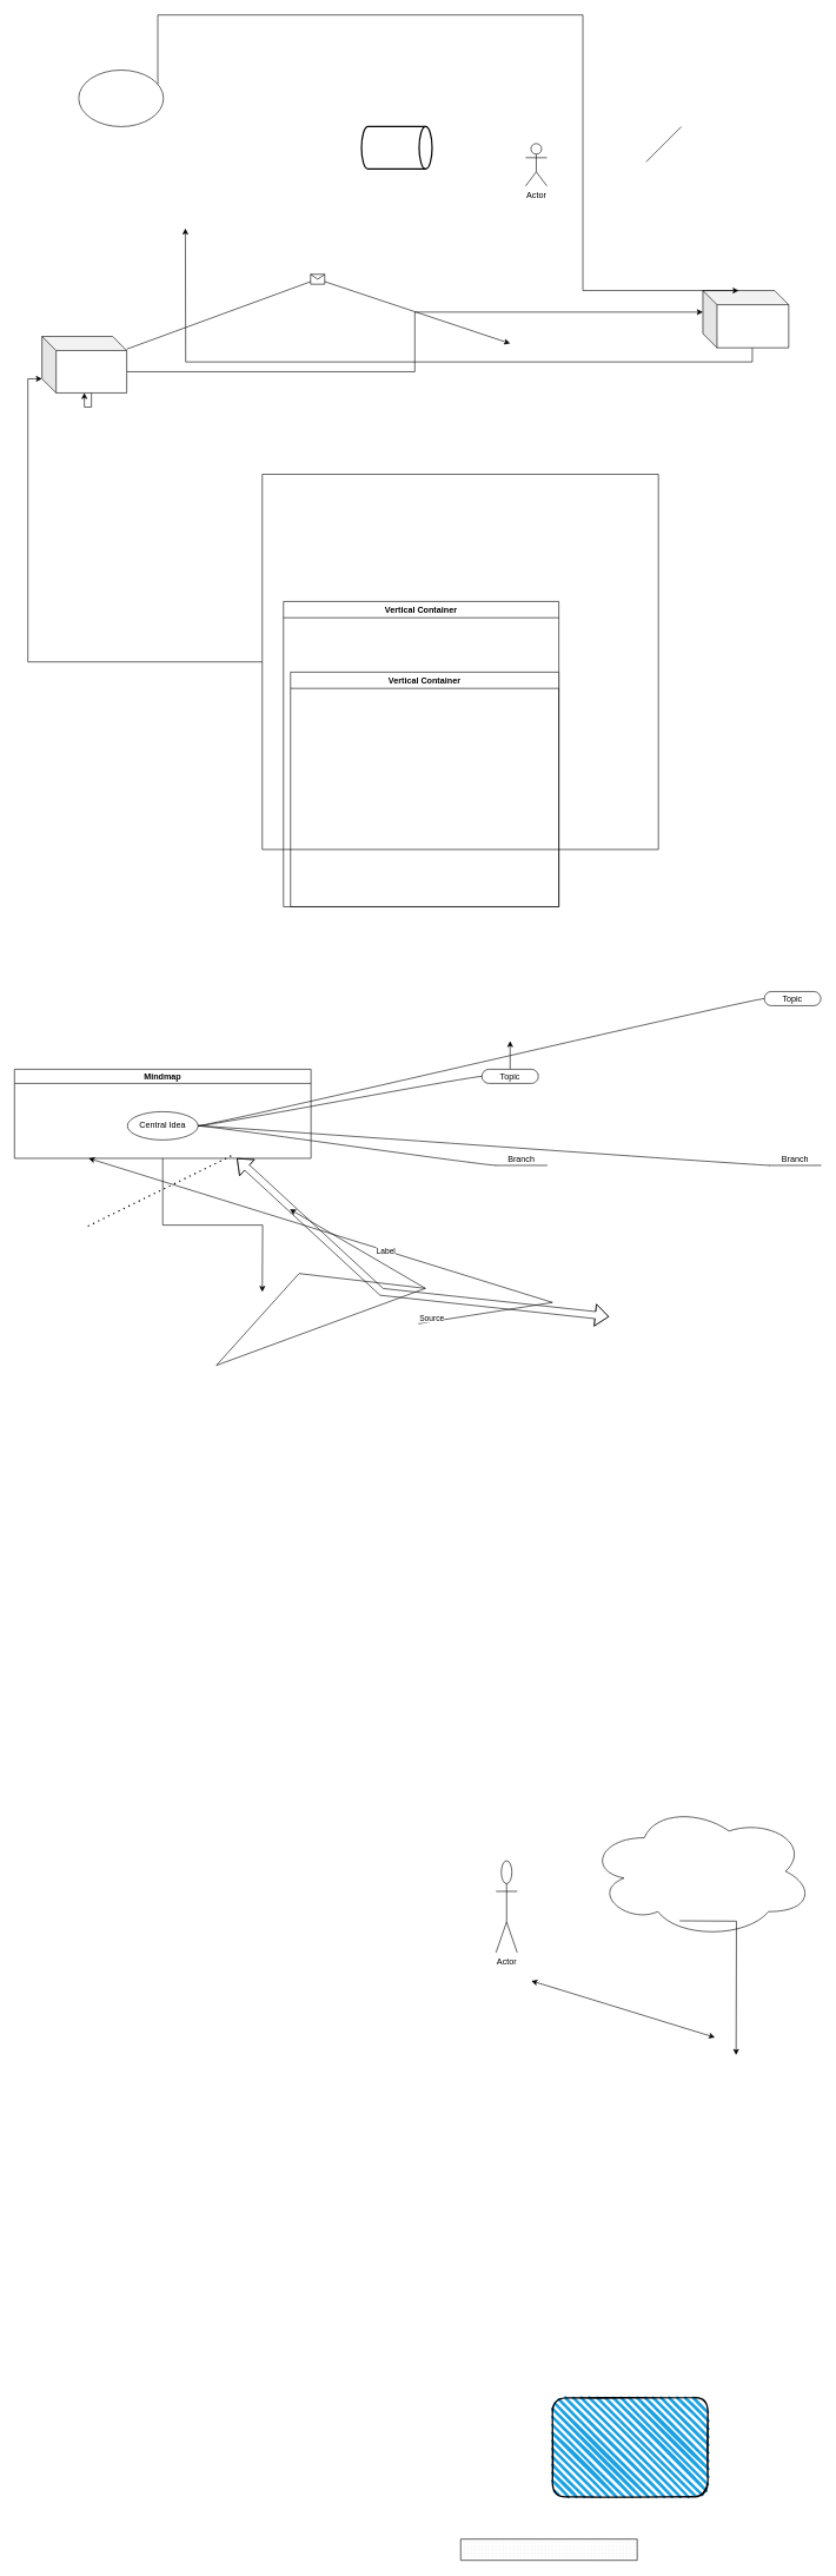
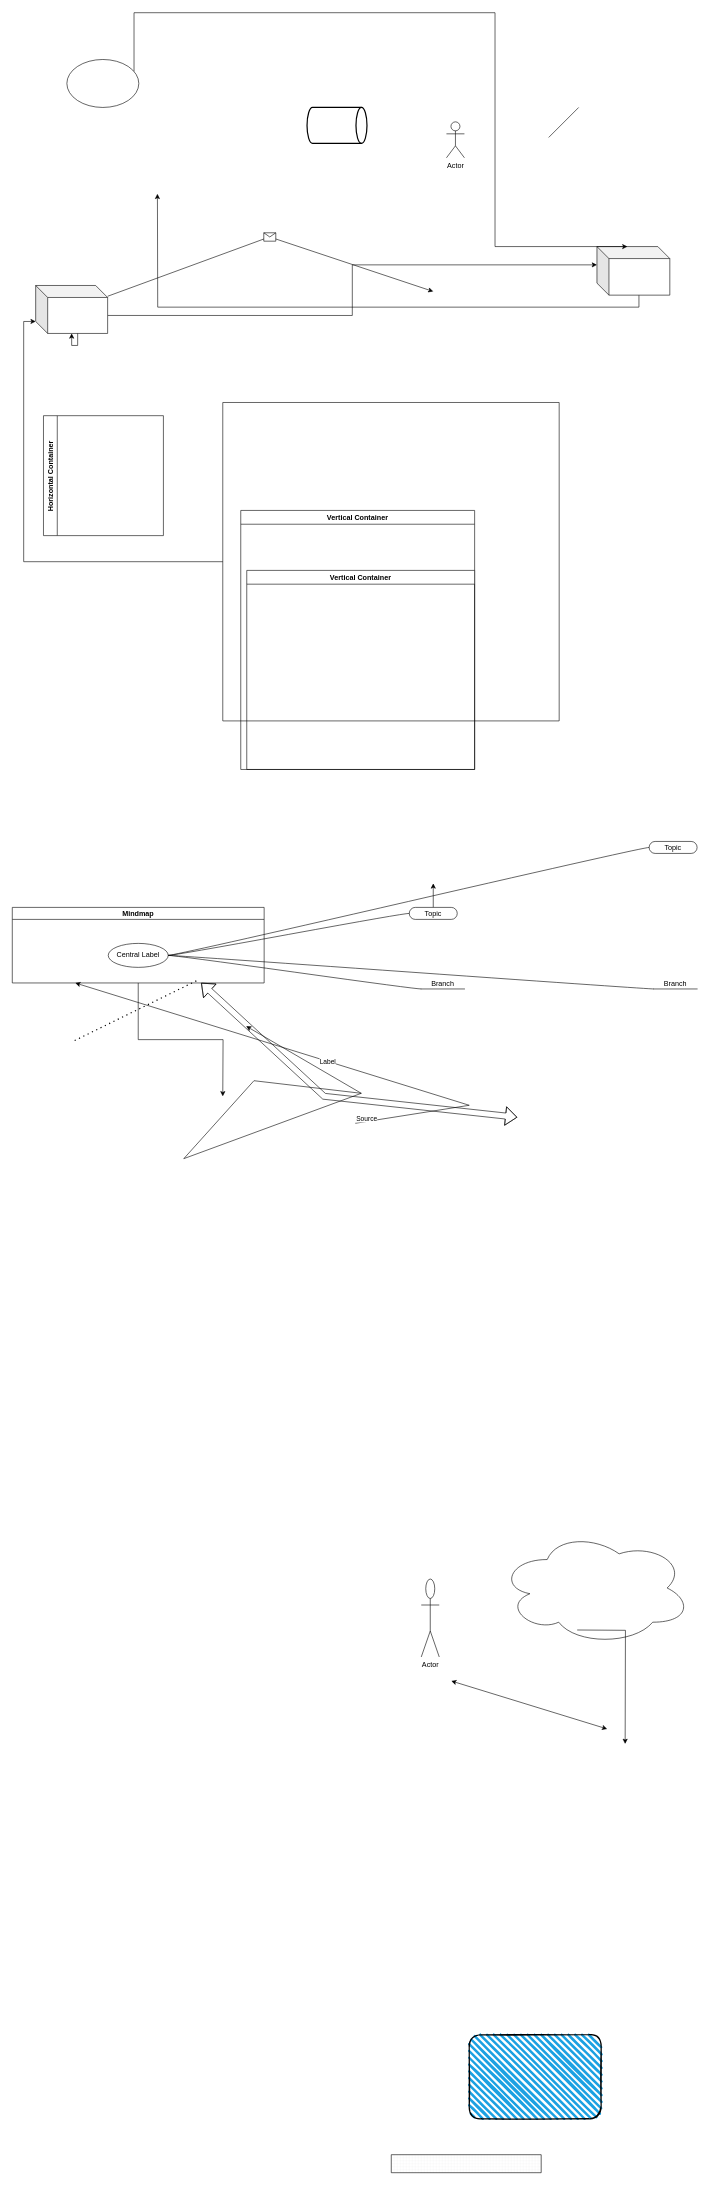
+ <mxCell id="30" value="Horizontal Container" style="swimlane;horizontal=0;" parent="1" vertex="1"><mxGeometry x="72" y="692" width="200" height="200" as="geometry" /></mxCell>
- <mxCell id="10" value="Central Idea" style="ellipse;whiteSpace=wrap;html=1;align=center;treeFolding=1;treeMoving=1;newEdgeStyle={&quot;edgeStyle&quot;:&quot;entityRelationEdgeStyle&quot;,&quot;startArrow&quot;:&quot;none&quot;,&quot;endArrow&quot;:&quot;none&quot;,&quot;segment&quot;:10,&quot;curved&quot;:1};" parent="9" vertex="1"><mxGeometry x="160" y="60" width="100" height="40" as="geometry" /></mxCell>
+ <mxCell id="10" value="Central Label" style="ellipse;whiteSpace=wrap;html=1;align=center;treeFolding=1;treeMoving=1;newEdgeStyle={&quot;edgeStyle&quot;:&quot;entityRelationEdgeStyle&quot;,&quot;startArrow&quot;:&quot;none&quot;,&quot;endArrow&quot;:&quot;none&quot;,&quot;segment&quot;:10,&quot;curved&quot;:1};" parent="9" vertex="1"><mxGeometry x="160" y="60" width="100" height="40" as="geometry" /></mxCell>
